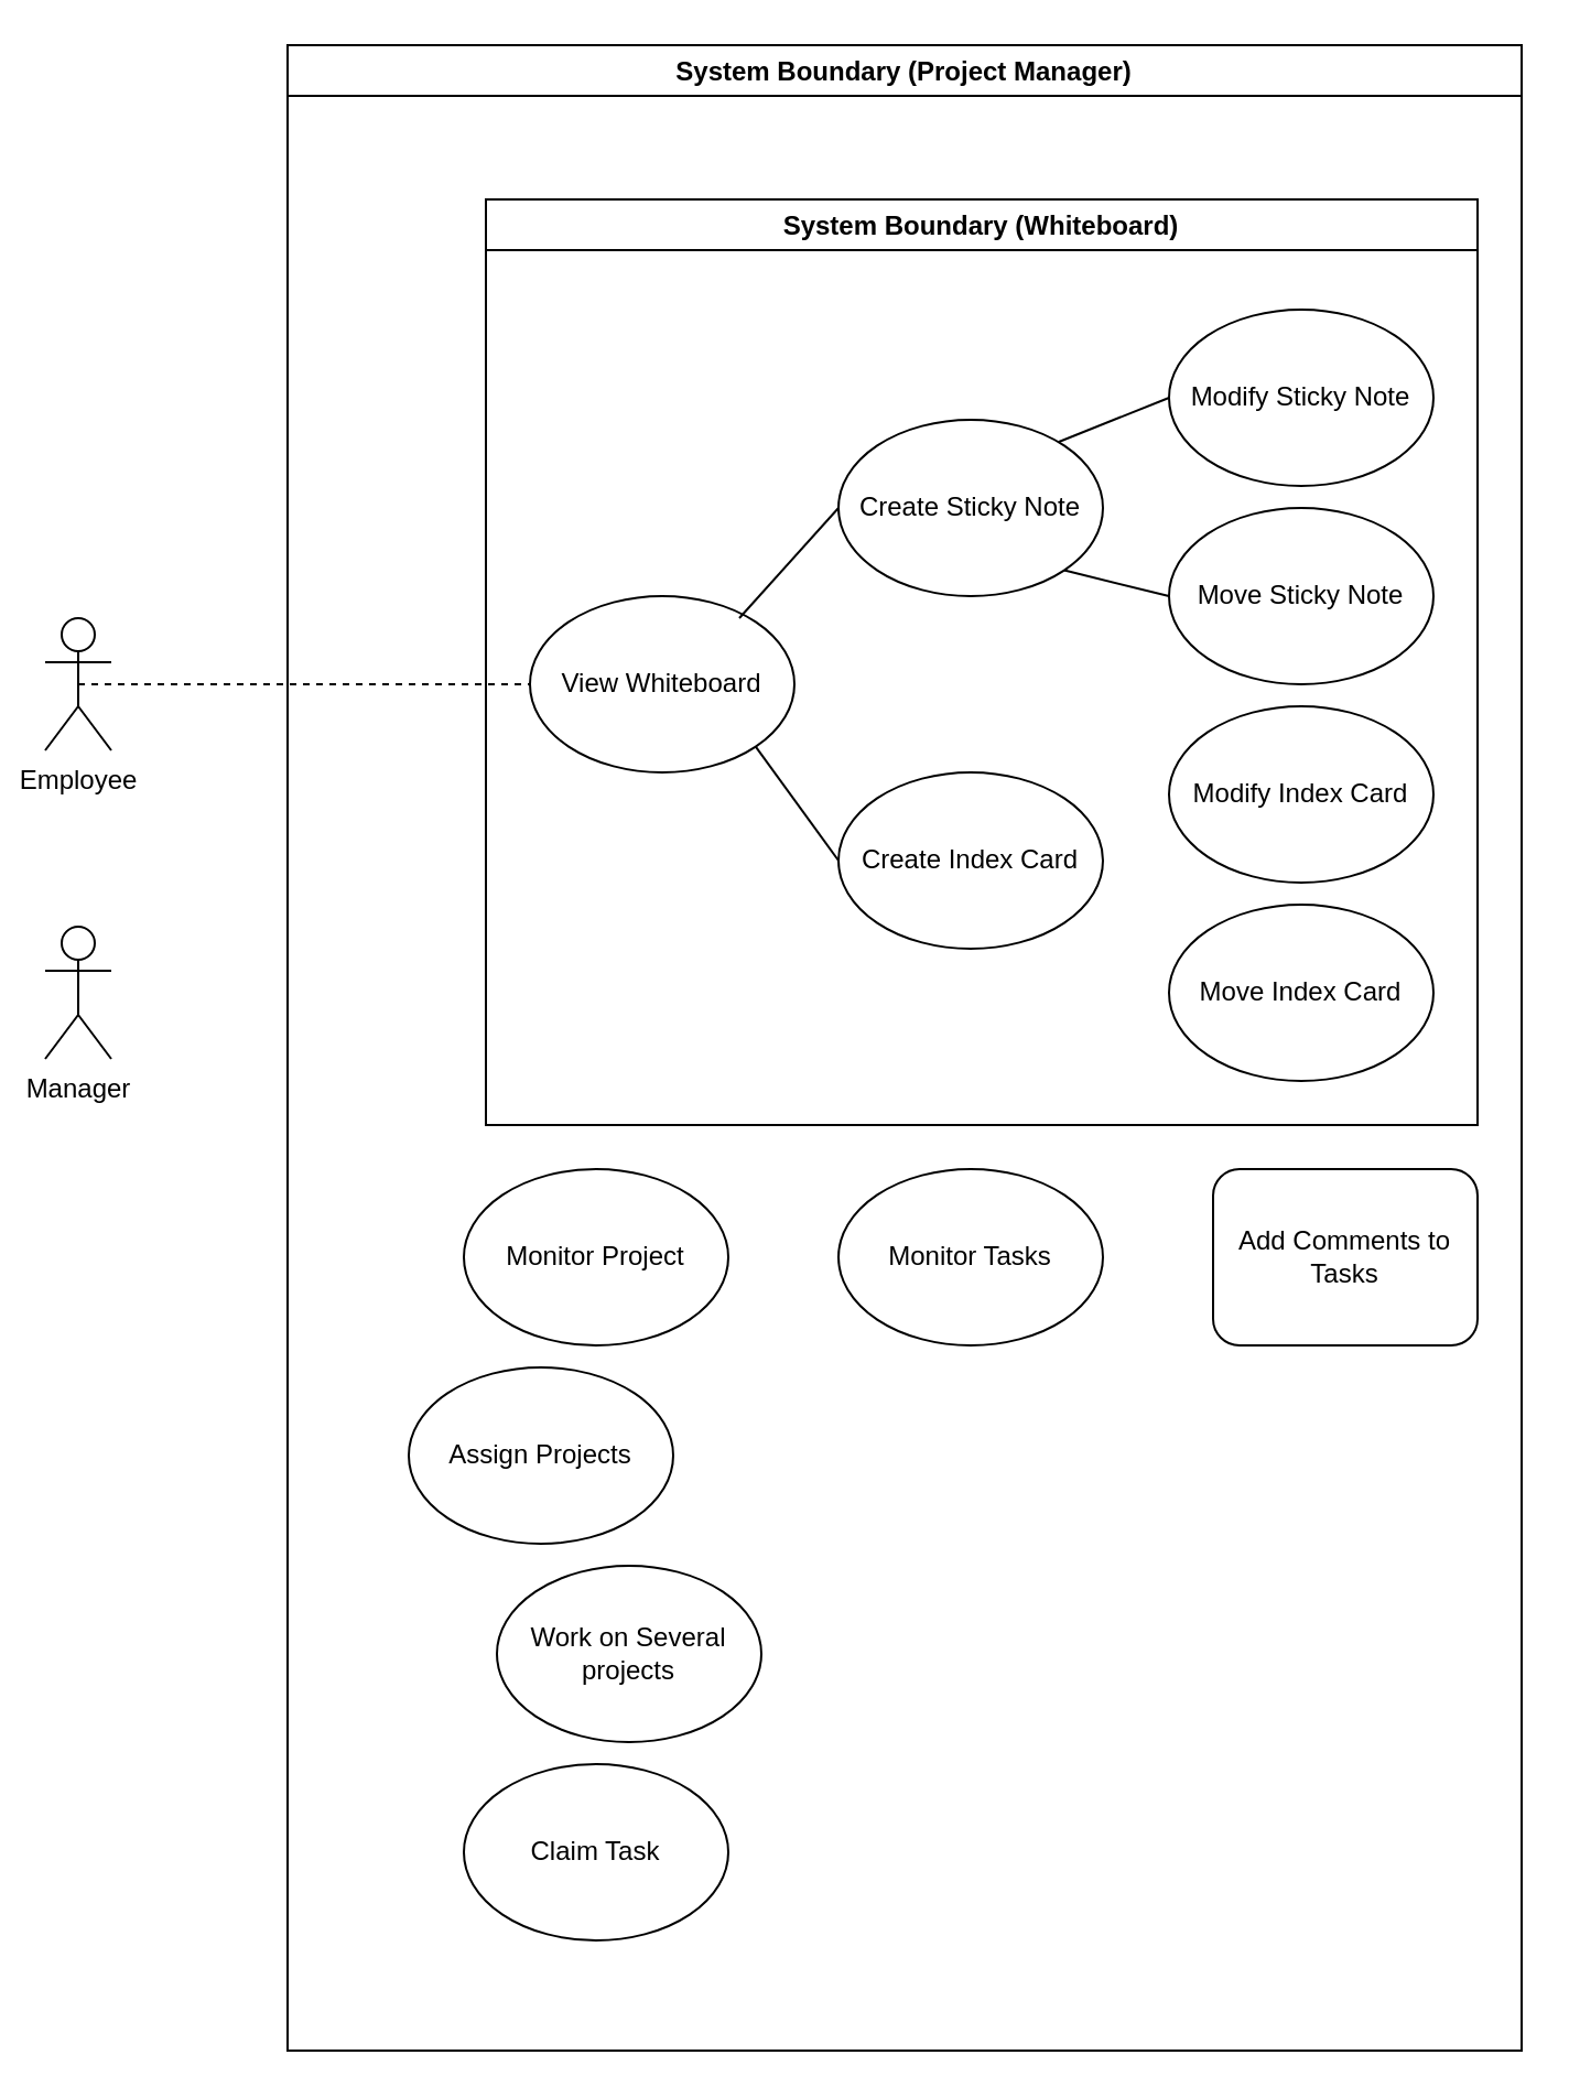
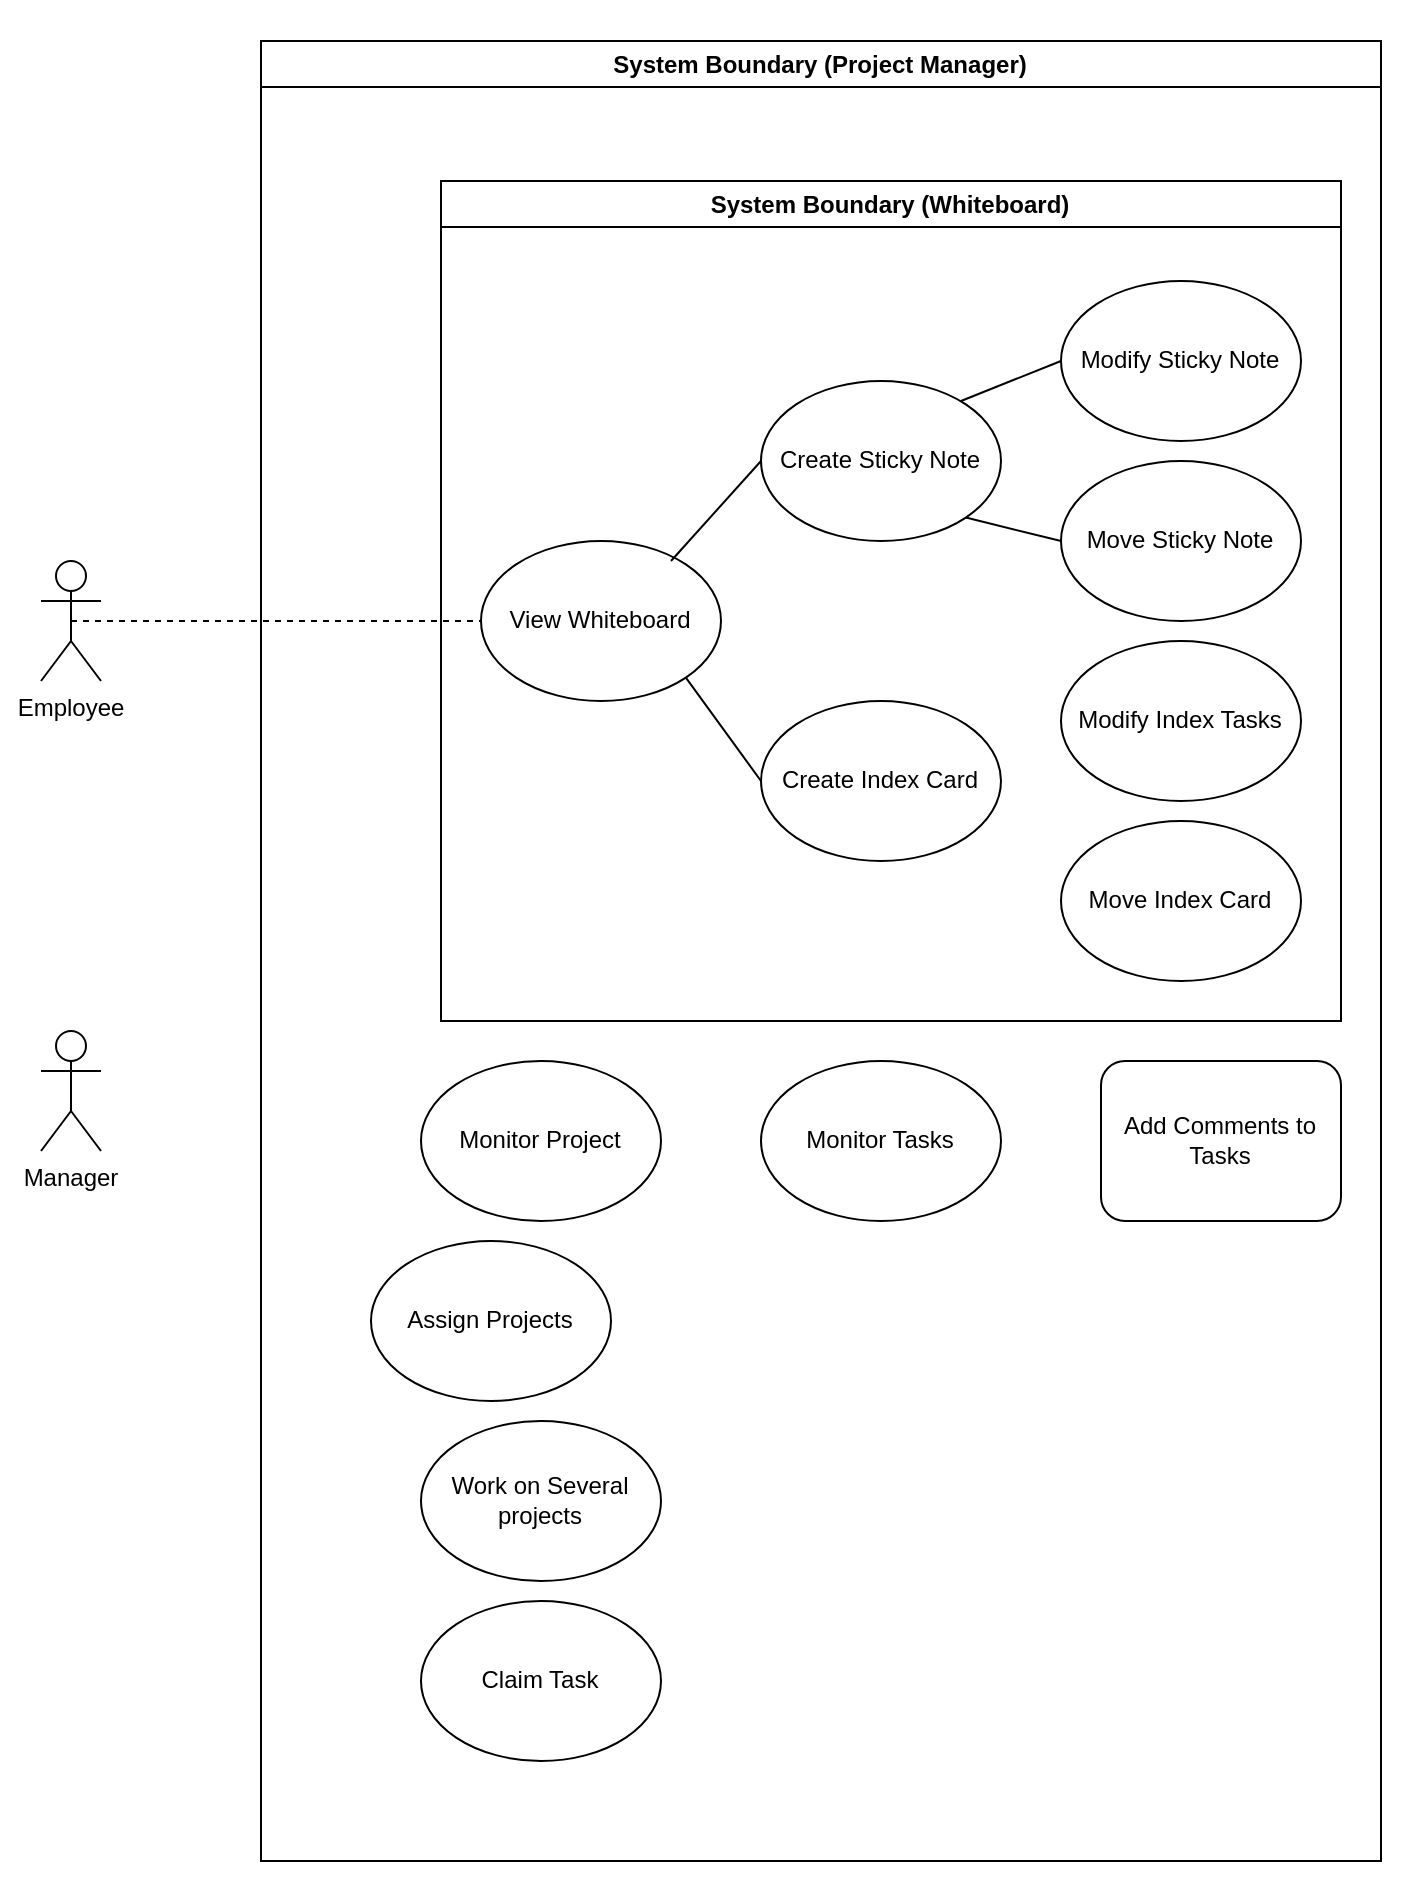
- <mxCell id="8" value="Modify Index Card" style="ellipse;whiteSpace=wrap;html=1;" vertex="1" parent="2"><mxGeometry x="310" y="230" width="120" height="80" as="geometry" /></mxCell>
+ <mxCell id="8" value="Modify Index Tasks" style="ellipse;whiteSpace=wrap;html=1;" vertex="1" parent="2"><mxGeometry x="310" y="230" width="120" height="80" as="geometry" /></mxCell>
- <mxCell id="18" value="Manager" style="shape=umlActor;verticalLabelPosition=bottom;verticalAlign=top;html=1;outlineConnect=0;" vertex="1" parent="1"><mxGeometry x="20" y="420" width="30" height="60" as="geometry" /></mxCell>
+ <mxCell id="18" value="Manager" style="shape=umlActor;verticalLabelPosition=bottom;verticalAlign=top;html=1;outlineConnect=0;" vertex="1" parent="1"><mxGeometry x="20" y="515" width="30" height="60" as="geometry" /></mxCell>
- <mxCell id="15" value="Work on Several projects" style="ellipse;whiteSpace=wrap;html=1;" vertex="1" parent="10"><mxGeometry x="95" y="690" width="120" height="80" as="geometry" /></mxCell>
+ <mxCell id="15" value="Work on Several projects" style="ellipse;whiteSpace=wrap;html=1;" vertex="1" parent="10"><mxGeometry x="80" y="690" width="120" height="80" as="geometry" /></mxCell>
